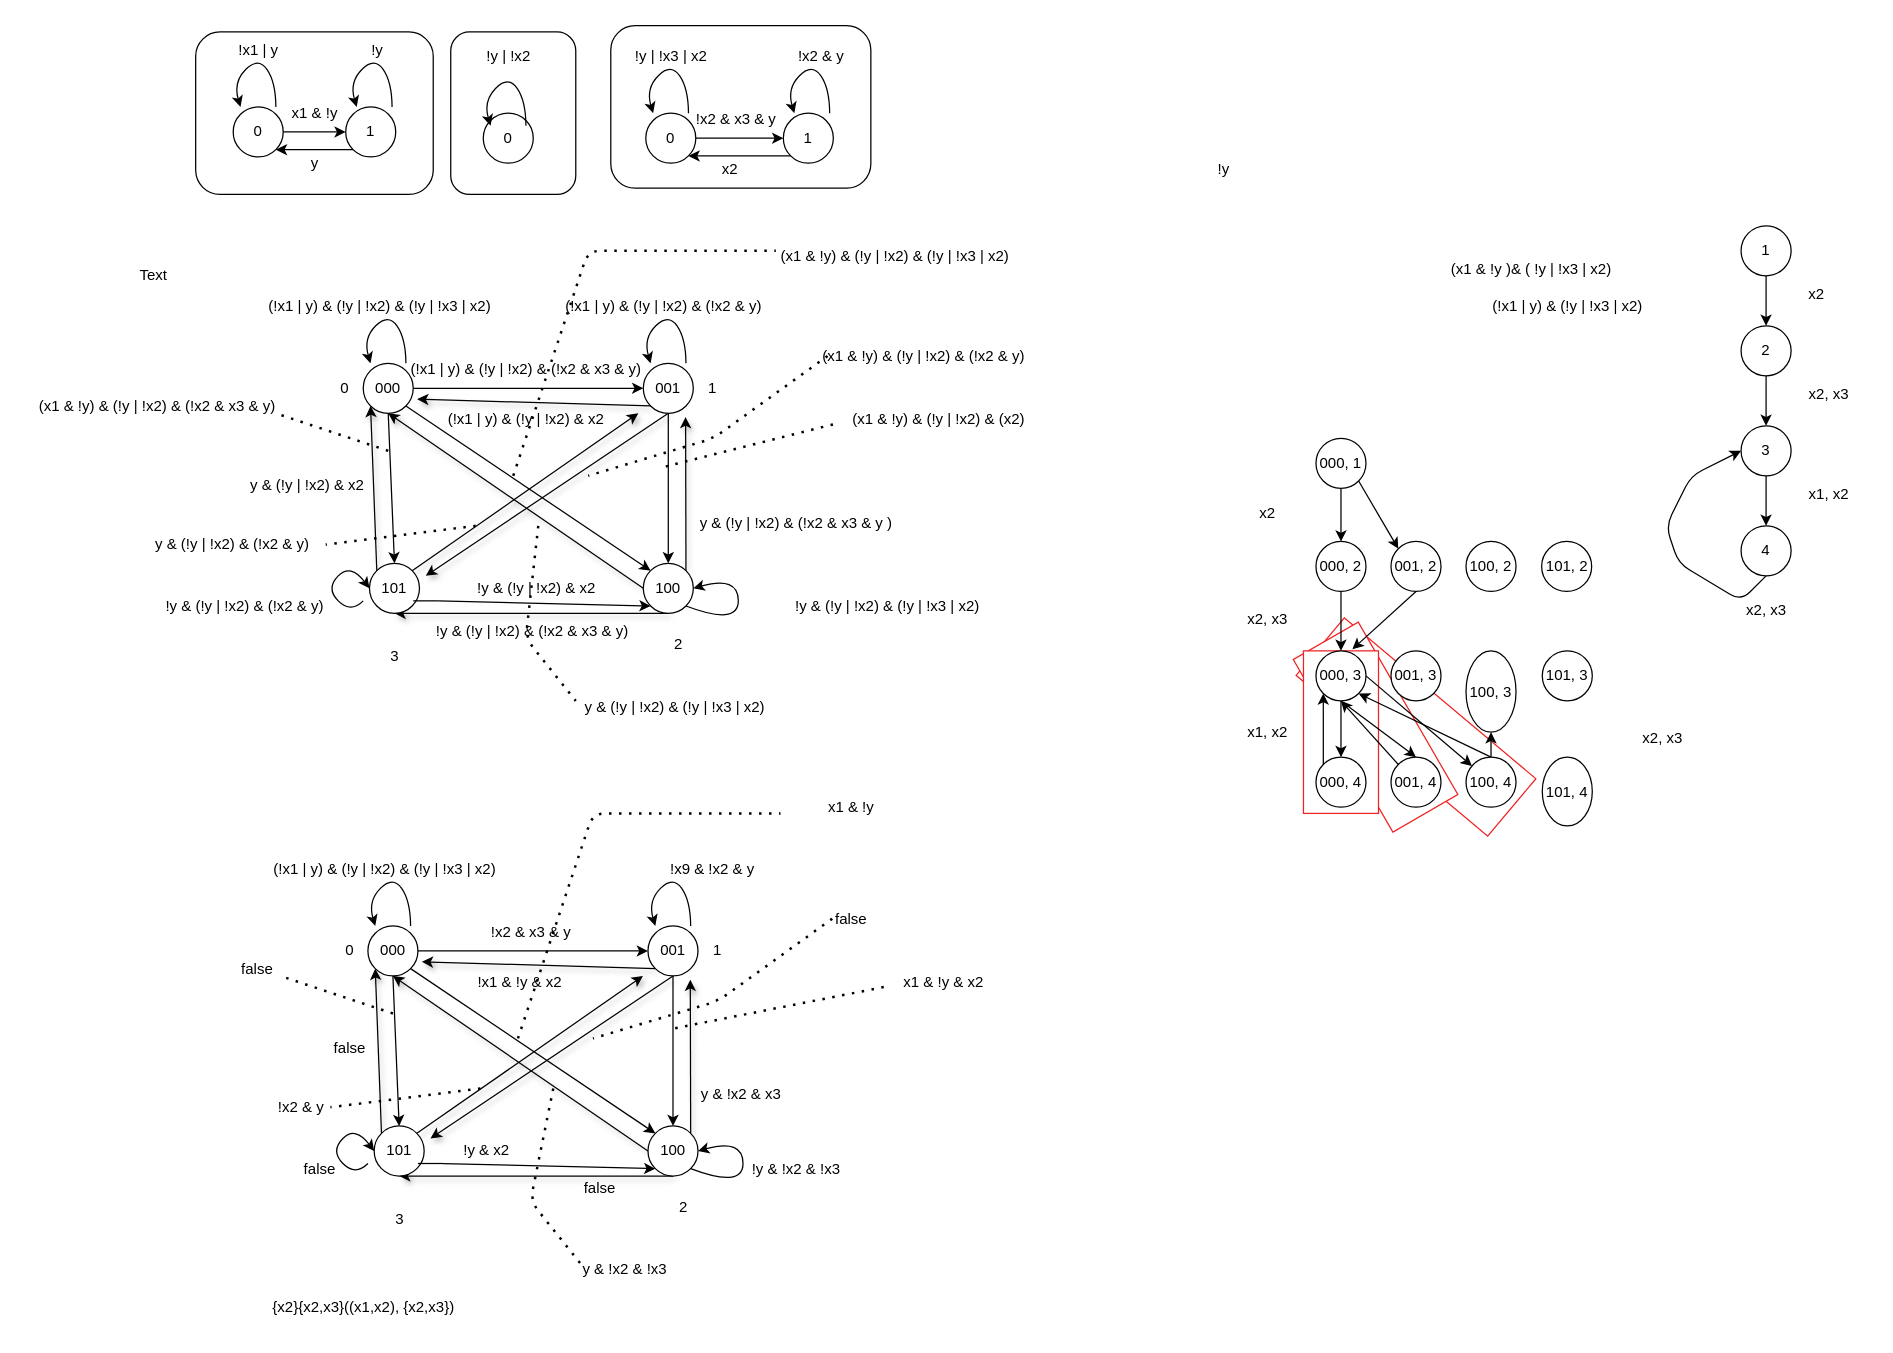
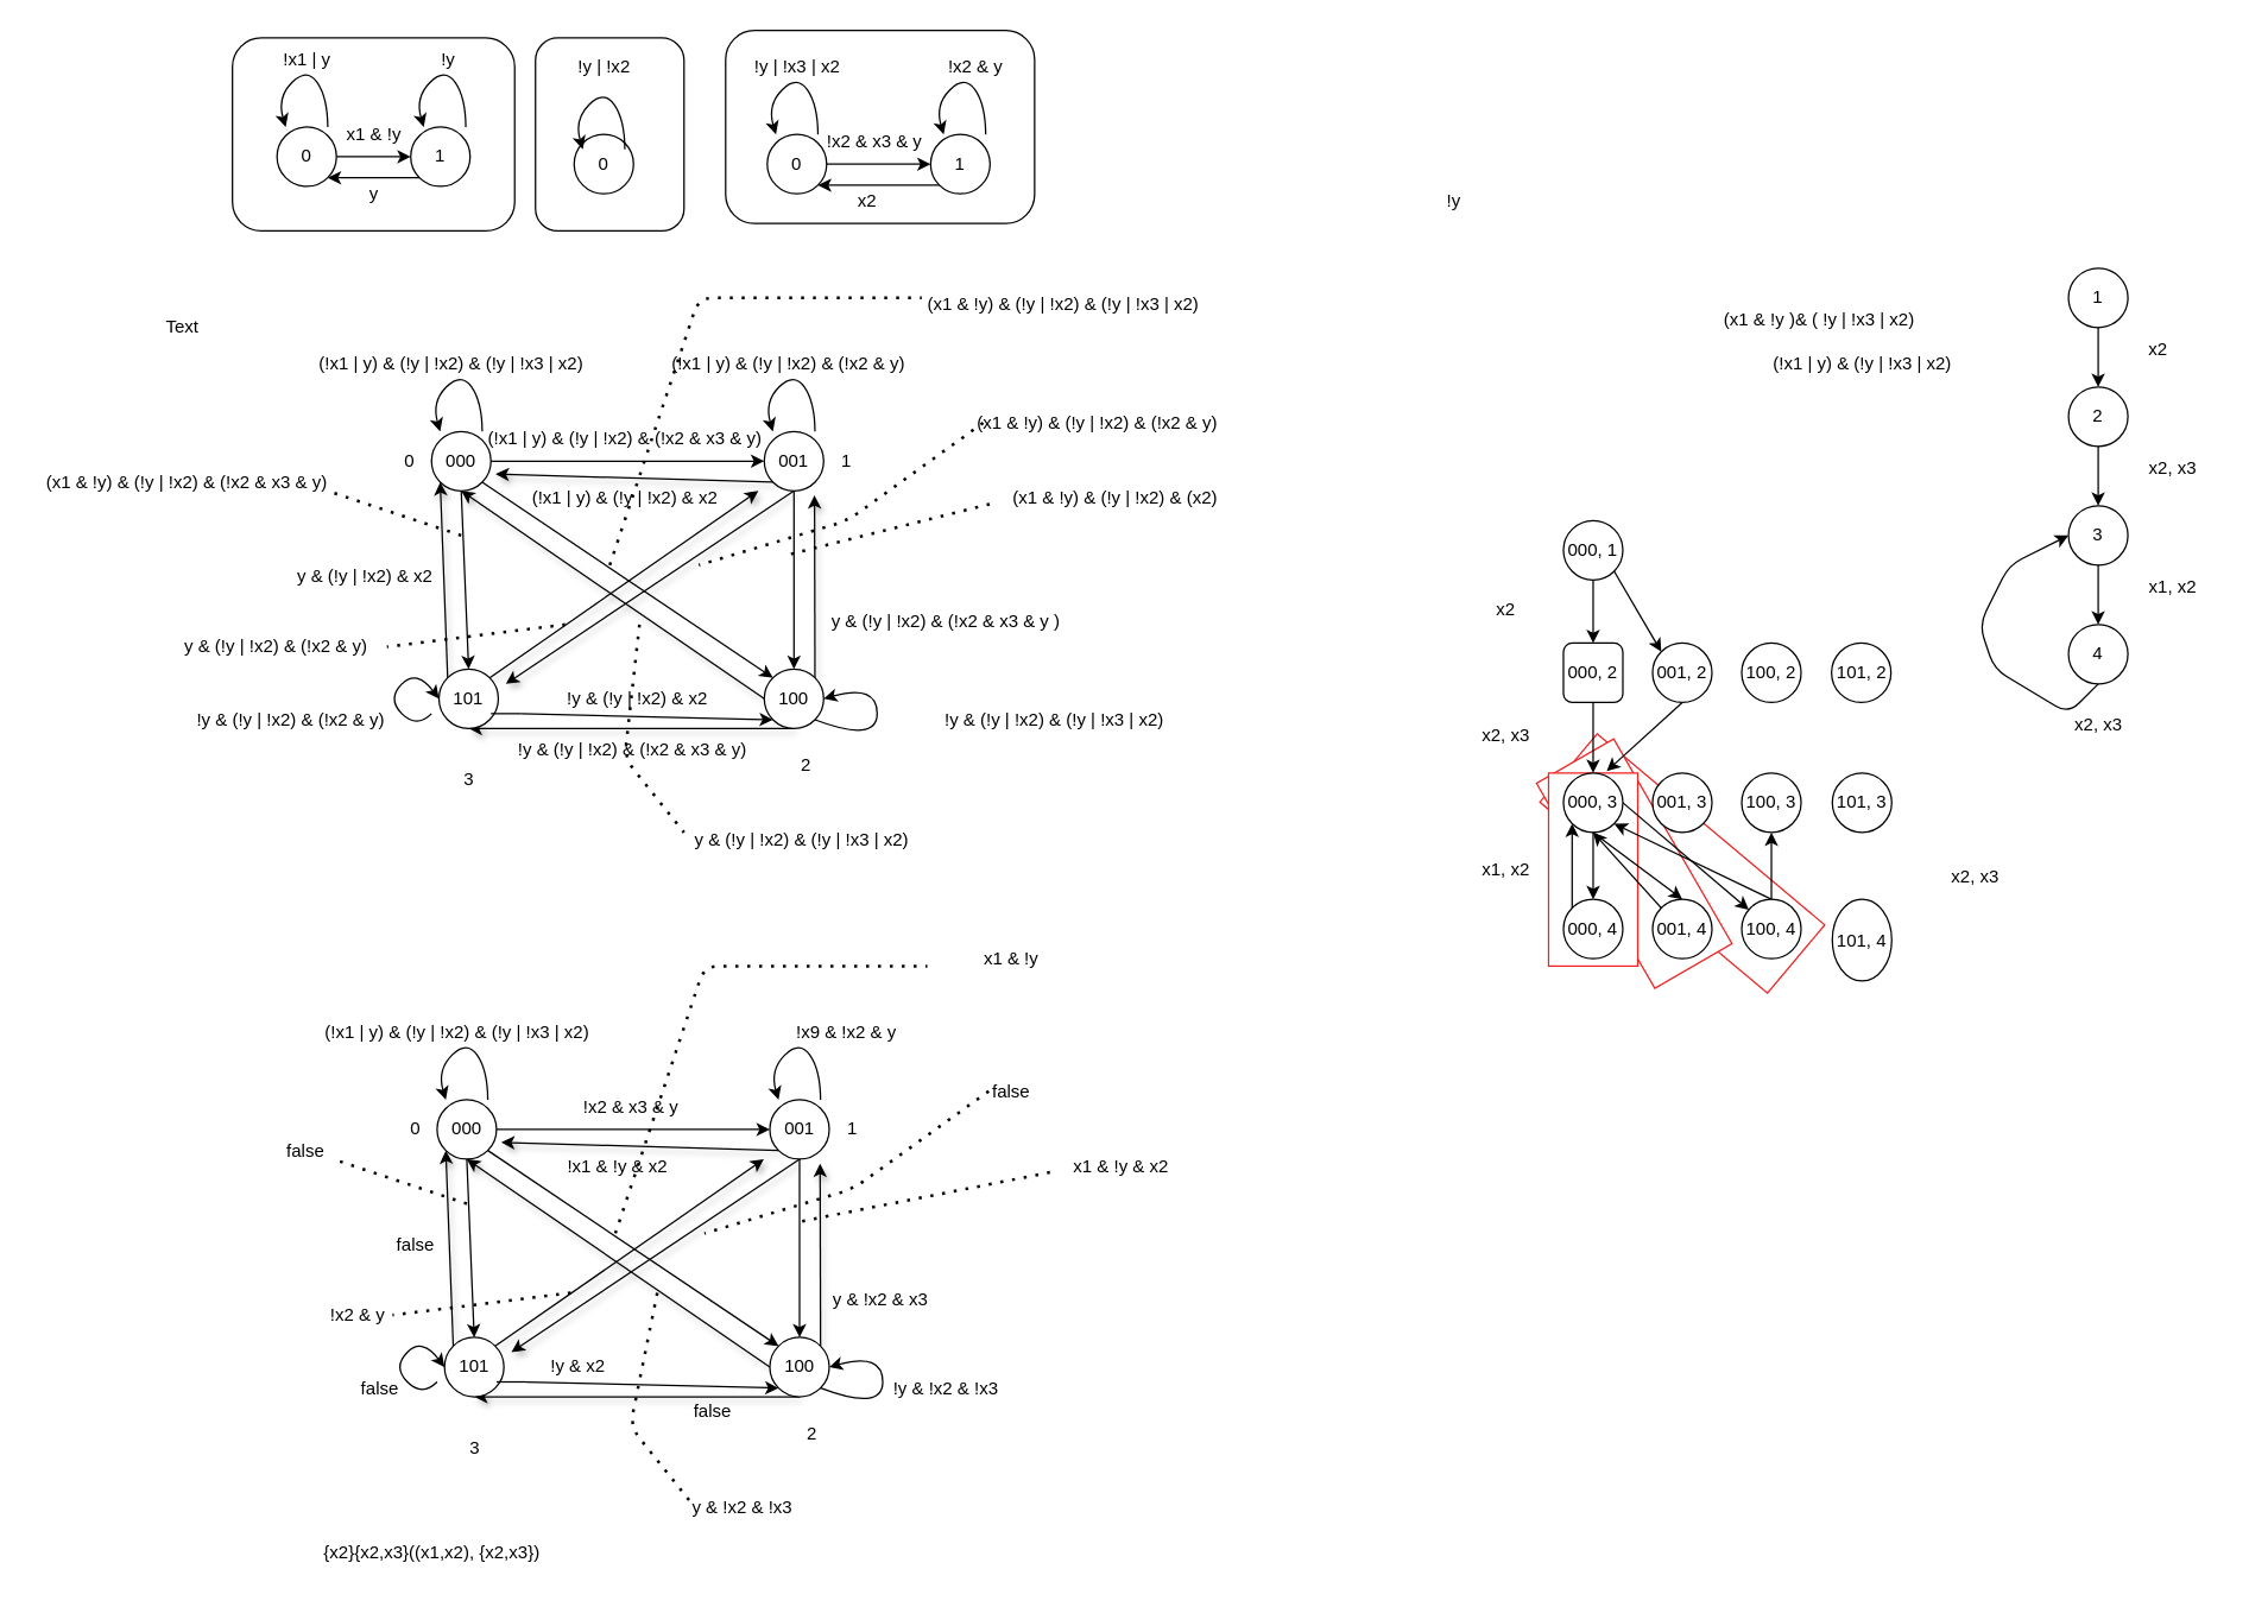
- <mxCell id="54" value="000, 2" style="ellipse;whiteSpace=wrap;html=1;aspect=fixed;" parent="1" vertex="1"><mxGeometry x="1052" y="432.5" width="40" height="40" as="geometry" /></mxCell>
+ <mxCell id="54" value="000, 2" style="whiteSpace=wrap;html=1;aspect=fixed;rounded=1;" parent="1" vertex="1"><mxGeometry x="1052" y="432.5" width="40" height="40" as="geometry" /></mxCell>
- <mxCell id="145" value="100, 3" style="ellipse;whiteSpace=wrap;html=1;aspect=fixed;" parent="1" vertex="1"><mxGeometry x="1172" y="520" width="40" height="65" as="geometry" /></mxCell>
+ <mxCell id="145" value="100, 3" style="ellipse;whiteSpace=wrap;html=1;aspect=fixed;" parent="1" vertex="1"><mxGeometry x="1172" y="520" width="40" height="40" as="geometry" /></mxCell>
